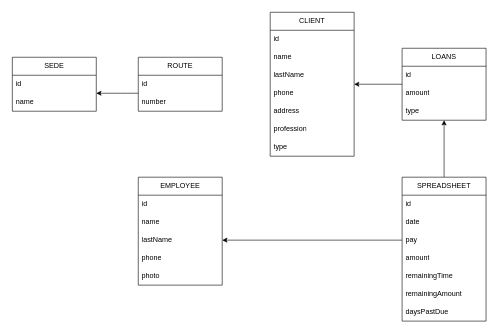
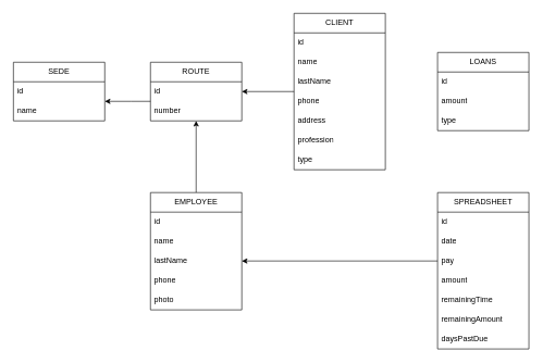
+ <mxCell id="15" style="edgeStyle=orthogonalEdgeStyle;rounded=0;orthogonalLoop=1;jettySize=auto;html=1;entryX=1;entryY=0.5;entryDx=0;entryDy=0;" parent="1" source="16" target="5" edge="1"><mxGeometry relative="1" as="geometry" /></mxCell>
- <mxCell id="24" style="edgeStyle=orthogonalEdgeStyle;rounded=0;orthogonalLoop=1;jettySize=auto;html=1;entryX=1;entryY=0.5;entryDx=0;entryDy=0;" parent="1" source="25" target="16" edge="1"><mxGeometry relative="1" as="geometry" /></mxCell>
+ <mxCell id="8" style="edgeStyle=orthogonalEdgeStyle;rounded=0;orthogonalLoop=1;jettySize=auto;html=1;entryX=0.5;entryY=1;entryDx=0;entryDy=0;" parent="1" source="9" target="5" edge="1"><mxGeometry relative="1" as="geometry" /></mxCell>
- <mxCell id="29" style="edgeStyle=orthogonalEdgeStyle;rounded=0;orthogonalLoop=1;jettySize=auto;html=1;entryX=0.5;entryY=1;entryDx=0;entryDy=0;" parent="1" source="30" target="25" edge="1"><mxGeometry relative="1" as="geometry" /></mxCell>
